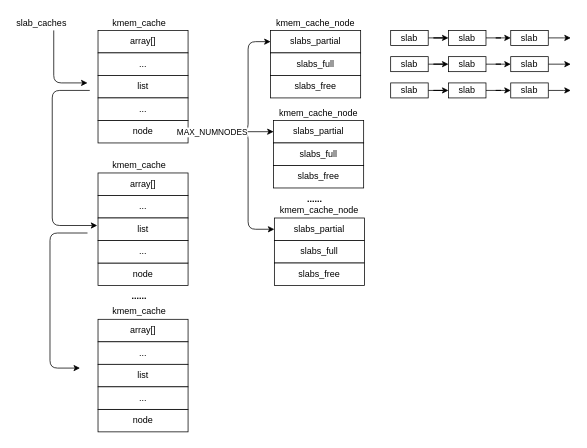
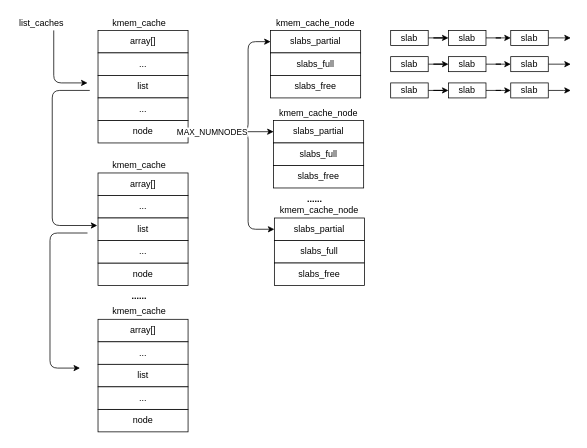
- <mxCell id="3" value="slab_caches" style="text;html=1;strokeColor=none;fillColor=none;align=center;verticalAlign=middle;whiteSpace=wrap;rounded=0;" vertex="1" parent="1"><mxGeometry x="20" y="20" width="70" height="20" as="geometry" /></mxCell>
+ <mxCell id="3" value="list_caches" style="text;html=1;strokeColor=none;fillColor=none;align=center;verticalAlign=middle;whiteSpace=wrap;rounded=0;" vertex="1" parent="1"><mxGeometry x="20" y="20" width="70" height="20" as="geometry" /></mxCell>
